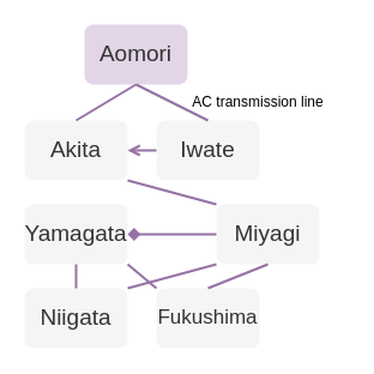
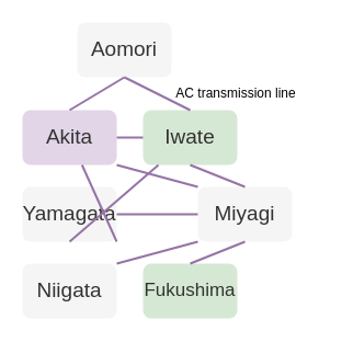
- <mxCell id="2" value="&lt;font style=&quot;font-size: 19px&quot;&gt;Aomori&lt;/font&gt;" style="rounded=1;whiteSpace=wrap;html=1;fillColor=#e1d5e7;fontColor=#333333;strokeColor=none;" parent="1" vertex="1"><mxGeometry x="70" y="20" width="86" height="50" as="geometry" /></mxCell>
+ <mxCell id="2" value="&lt;font style=&quot;font-size: 19px&quot;&gt;Aomori&lt;/font&gt;" style="rounded=1;whiteSpace=wrap;html=1;fillColor=#f5f5f5;fontColor=#333333;strokeColor=none;" parent="1" vertex="1"><mxGeometry x="70" y="20" width="86" height="50" as="geometry" /></mxCell>
- <mxCell id="4" value="&lt;font style=&quot;font-size: 19px&quot;&gt;Akita&lt;/font&gt;" style="rounded=1;whiteSpace=wrap;html=1;fillColor=#f5f5f5;fontColor=#333333;strokeColor=none;" parent="1" vertex="1"><mxGeometry x="20" y="100" width="86" height="50" as="geometry" /></mxCell>
+ <mxCell id="4" value="&lt;font style=&quot;font-size: 19px&quot;&gt;Akita&lt;/font&gt;" style="rounded=1;whiteSpace=wrap;html=1;fillColor=#e1d5e7;fontColor=#333333;strokeColor=none;" parent="1" vertex="1"><mxGeometry x="20" y="100" width="86" height="50" as="geometry" /></mxCell>
- <mxCell id="11" value="" style="endArrow=open;html=1;fillColor=#e1d5e7;strokeColor=#9673a6;entryX=1;entryY=0.5;entryDx=0;entryDy=0;exitX=0;exitY=0.5;exitDx=0;exitDy=0;strokeWidth=2;" parent="1" source="3" target="4" edge="1"><mxGeometry width="50" height="50" relative="1" as="geometry"><mxPoint x="183" y="110" as="sourcePoint" /><mxPoint x="123" y="80" as="targetPoint" /></mxGeometry></mxCell>
+ <mxCell id="11" value="" style="endArrow=none;html=1;fillColor=#e1d5e7;strokeColor=#9673a6;entryX=1;entryY=0.5;entryDx=0;entryDy=0;exitX=0;exitY=0.5;exitDx=0;exitDy=0;strokeWidth=2;" parent="1" source="3" target="4" edge="1"><mxGeometry width="50" height="50" relative="1" as="geometry"><mxPoint x="183" y="110" as="sourcePoint" /><mxPoint x="123" y="80" as="targetPoint" /></mxGeometry></mxCell>
- <mxCell id="3" value="&lt;font style=&quot;font-size: 19px&quot;&gt;Iwate&lt;/font&gt;" style="rounded=1;whiteSpace=wrap;html=1;fillColor=#f5f5f5;fontColor=#333333;strokeColor=none;" parent="1" vertex="1"><mxGeometry x="130" y="100" width="86" height="50" as="geometry" /></mxCell>
+ <mxCell id="3" value="&lt;font style=&quot;font-size: 19px&quot;&gt;Iwate&lt;/font&gt;" style="rounded=1;whiteSpace=wrap;html=1;fillColor=#d5e8d4;fontColor=#333333;strokeColor=none;" parent="1" vertex="1"><mxGeometry x="130" y="100" width="86" height="50" as="geometry" /></mxCell>
+ <mxCell id="12" value="" style="endArrow=none;html=1;fillColor=#e1d5e7;strokeColor=#9673a6;entryX=0.5;entryY=1;entryDx=0;entryDy=0;exitX=0.5;exitY=0;exitDx=0;exitDy=0;strokeWidth=2;" parent="1" source="5" target="3" edge="1"><mxGeometry width="50" height="50" relative="1" as="geometry"><mxPoint x="140" y="135" as="sourcePoint" /><mxPoint x="116" y="135" as="targetPoint" /></mxGeometry></mxCell>
- <mxCell id="14" value="" style="endArrow=diamond;html=1;fillColor=#e1d5e7;strokeColor=#9673a6;entryX=1;entryY=0.5;entryDx=0;entryDy=0;exitX=0;exitY=0.5;exitDx=0;exitDy=0;strokeWidth=2;" parent="1" source="5" target="6" edge="1"><mxGeometry width="50" height="50" relative="1" as="geometry"><mxPoint x="140" y="180" as="sourcePoint" /><mxPoint x="116" y="160" as="targetPoint" /></mxGeometry></mxCell>
+ <mxCell id="14" value="" style="endArrow=none;html=1;fillColor=#e1d5e7;strokeColor=#9673a6;entryX=1;entryY=0.5;entryDx=0;entryDy=0;exitX=0;exitY=0.5;exitDx=0;exitDy=0;strokeWidth=2;" parent="1" source="5" target="6" edge="1"><mxGeometry width="50" height="50" relative="1" as="geometry"><mxPoint x="140" y="180" as="sourcePoint" /><mxPoint x="116" y="160" as="targetPoint" /></mxGeometry></mxCell>
- <mxCell id="16" value="" style="endArrow=none;html=1;fillColor=#e1d5e7;strokeColor=#9673a6;entryX=0;entryY=0;entryDx=0;entryDy=0;exitX=1;exitY=1;exitDx=0;exitDy=0;strokeWidth=2;" parent="1" source="6" target="7" edge="1"><mxGeometry width="50" height="50" relative="1" as="geometry"><mxPoint x="183" y="230" as="sourcePoint" /><mxPoint x="183" y="250" as="targetPoint" /></mxGeometry></mxCell>
+ <mxCell id="16" value="" style="endArrow=none;html=1;fillColor=#e1d5e7;strokeColor=#9673a6;exitX=1;exitY=1;exitDx=0;exitDy=0;strokeWidth=2;" parent="1" source="6" target="4" edge="1"><mxGeometry width="50" height="50" relative="1" as="geometry"><mxPoint x="183" y="230" as="sourcePoint" /><mxPoint x="183" y="250" as="targetPoint" /></mxGeometry></mxCell>
- <mxCell id="17" value="" style="endArrow=none;html=1;fillColor=#e1d5e7;strokeColor=#9673a6;entryX=0.5;entryY=0;entryDx=0;entryDy=0;exitX=0.5;exitY=1;exitDx=0;exitDy=0;strokeWidth=2;" parent="1" source="6" target="8" edge="1"><mxGeometry width="50" height="50" relative="1" as="geometry"><mxPoint x="116" y="230" as="sourcePoint" /><mxPoint x="140" y="250" as="targetPoint" /></mxGeometry></mxCell>
+ <mxCell id="17" value="" style="endArrow=none;html=1;fillColor=#e1d5e7;strokeColor=#9673a6;exitX=0.5;exitY=1;exitDx=0;exitDy=0;strokeWidth=2;" parent="1" source="6" target="3" edge="1"><mxGeometry width="50" height="50" relative="1" as="geometry"><mxPoint x="116" y="230" as="sourcePoint" /><mxPoint x="140" y="250" as="targetPoint" /></mxGeometry></mxCell>
- <mxCell id="7" value="&lt;font style=&quot;font-size: 17px&quot;&gt;Fukushima&lt;/font&gt;" style="rounded=1;whiteSpace=wrap;html=1;fillColor=#f5f5f5;fontColor=#333333;strokeColor=none;" parent="1" vertex="1"><mxGeometry x="130" y="240" width="86" height="50" as="geometry" /></mxCell>
+ <mxCell id="7" value="&lt;font style=&quot;font-size: 17px&quot;&gt;Fukushima&lt;/font&gt;" style="rounded=1;whiteSpace=wrap;html=1;fillColor=#d5e8d4;fontColor=#333333;strokeColor=none;" parent="1" vertex="1"><mxGeometry x="130" y="240" width="86" height="50" as="geometry" /></mxCell>
